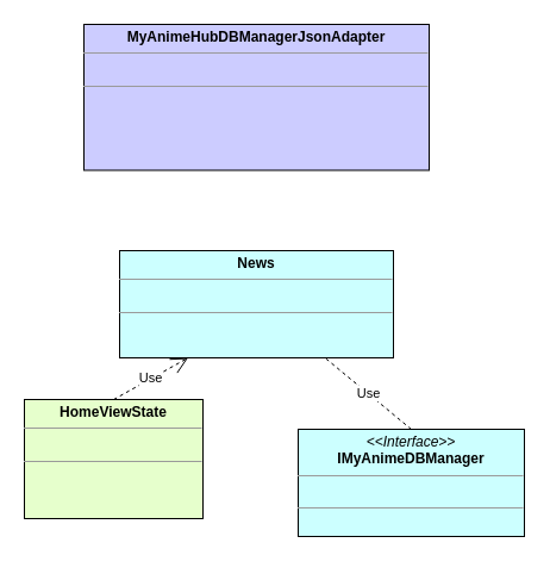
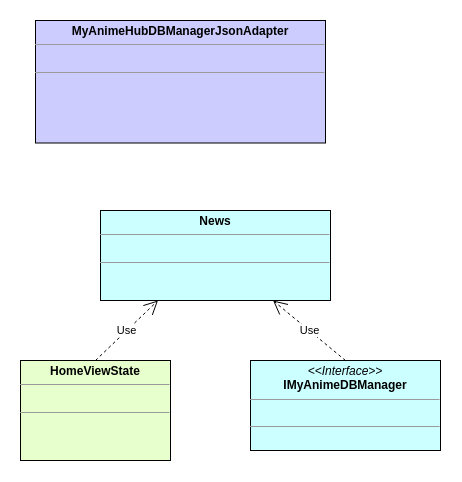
- <mxCell id="5" value="&lt;p style=&quot;margin: 0px ; margin-top: 4px ; text-align: center&quot;&gt;&lt;b&gt;MyAnimeHubDBManagerJsonAdapter&lt;/b&gt;&lt;/p&gt;&lt;hr size=&quot;1&quot;&gt;&lt;p style=&quot;margin: 0px ; margin-left: 4px&quot;&gt;&lt;br&gt;&lt;/p&gt;&lt;hr size=&quot;1&quot;&gt;&lt;p style=&quot;margin: 0px 0px 0px 4px&quot;&gt;&lt;br&gt;&lt;/p&gt;" style="verticalAlign=top;align=left;overflow=fill;fontSize=12;fontFamily=Helvetica;html=1;fillColor=#CCCCFF;" vertex="1" parent="1"><mxGeometry x="70" y="20" width="290" height="122.5" as="geometry" /></mxCell>
+ <mxCell id="5" value="&lt;p style=&quot;margin: 0px ; margin-top: 4px ; text-align: center&quot;&gt;&lt;b&gt;MyAnimeHubDBManagerJsonAdapter&lt;/b&gt;&lt;/p&gt;&lt;hr size=&quot;1&quot;&gt;&lt;p style=&quot;margin: 0px ; margin-left: 4px&quot;&gt;&lt;br&gt;&lt;/p&gt;&lt;hr size=&quot;1&quot;&gt;&lt;p style=&quot;margin: 0px 0px 0px 4px&quot;&gt;&lt;br&gt;&lt;/p&gt;" style="verticalAlign=top;align=left;overflow=fill;fontSize=12;fontFamily=Helvetica;html=1;fillColor=#CCCCFF;" vertex="1" parent="1"><mxGeometry x="35" y="20" width="290" height="122.5" as="geometry" /></mxCell>
- <mxCell id="7" value="Use" style="endArrow=none;endSize=12;dashed=1;html=1;rounded=0;entryX=0.75;entryY=1;entryDx=0;entryDy=0;exitX=0.5;exitY=0;exitDx=0;exitDy=0;" edge="1" parent="1" source="3" target="4"><mxGeometry width="160" relative="1" as="geometry"><mxPoint x="-25" y="420" as="sourcePoint" /><mxPoint x="167.5" y="310" as="targetPoint" /></mxGeometry></mxCell>
+ <mxCell id="7" value="Use" style="endArrow=open;endSize=12;dashed=1;html=1;rounded=0;entryX=0.75;entryY=1;entryDx=0;entryDy=0;exitX=0.5;exitY=0;exitDx=0;exitDy=0;" edge="1" parent="1" source="3" target="4"><mxGeometry width="160" relative="1" as="geometry"><mxPoint x="-25" y="420" as="sourcePoint" /><mxPoint x="167.5" y="310" as="targetPoint" /></mxGeometry></mxCell>
- <mxCell id="2" value="&lt;p style=&quot;margin: 0px ; margin-top: 4px ; text-align: center&quot;&gt;&lt;b&gt;HomeViewState&lt;/b&gt;&lt;/p&gt;&lt;hr size=&quot;1&quot;&gt;&lt;p style=&quot;margin: 0px 0px 0px 4px&quot;&gt;&lt;br&gt;&lt;/p&gt;&lt;hr size=&quot;1&quot;&gt;&lt;p style=&quot;margin: 0px 0px 0px 4px&quot;&gt;&lt;br&gt;&lt;/p&gt;&lt;p style=&quot;margin: 0px ; margin-left: 4px&quot;&gt;&lt;br&gt;&lt;/p&gt;" style="verticalAlign=top;align=left;overflow=fill;fontSize=12;fontFamily=Helvetica;html=1;strokeColor=default;fillColor=#E6FFCC;" vertex="1" parent="1"><mxGeometry x="20" y="335" width="150" height="100" as="geometry" /></mxCell>
+ <mxCell id="2" value="&lt;p style=&quot;margin: 0px ; margin-top: 4px ; text-align: center&quot;&gt;&lt;b&gt;HomeViewState&lt;/b&gt;&lt;/p&gt;&lt;hr size=&quot;1&quot;&gt;&lt;p style=&quot;margin: 0px 0px 0px 4px&quot;&gt;&lt;br&gt;&lt;/p&gt;&lt;hr size=&quot;1&quot;&gt;&lt;p style=&quot;margin: 0px 0px 0px 4px&quot;&gt;&lt;br&gt;&lt;/p&gt;&lt;p style=&quot;margin: 0px ; margin-left: 4px&quot;&gt;&lt;br&gt;&lt;/p&gt;" style="verticalAlign=top;align=left;overflow=fill;fontSize=12;fontFamily=Helvetica;html=1;strokeColor=default;fillColor=#E6FFCC;" vertex="1" parent="1"><mxGeometry x="20" y="360" width="150" height="100" as="geometry" /></mxCell>
